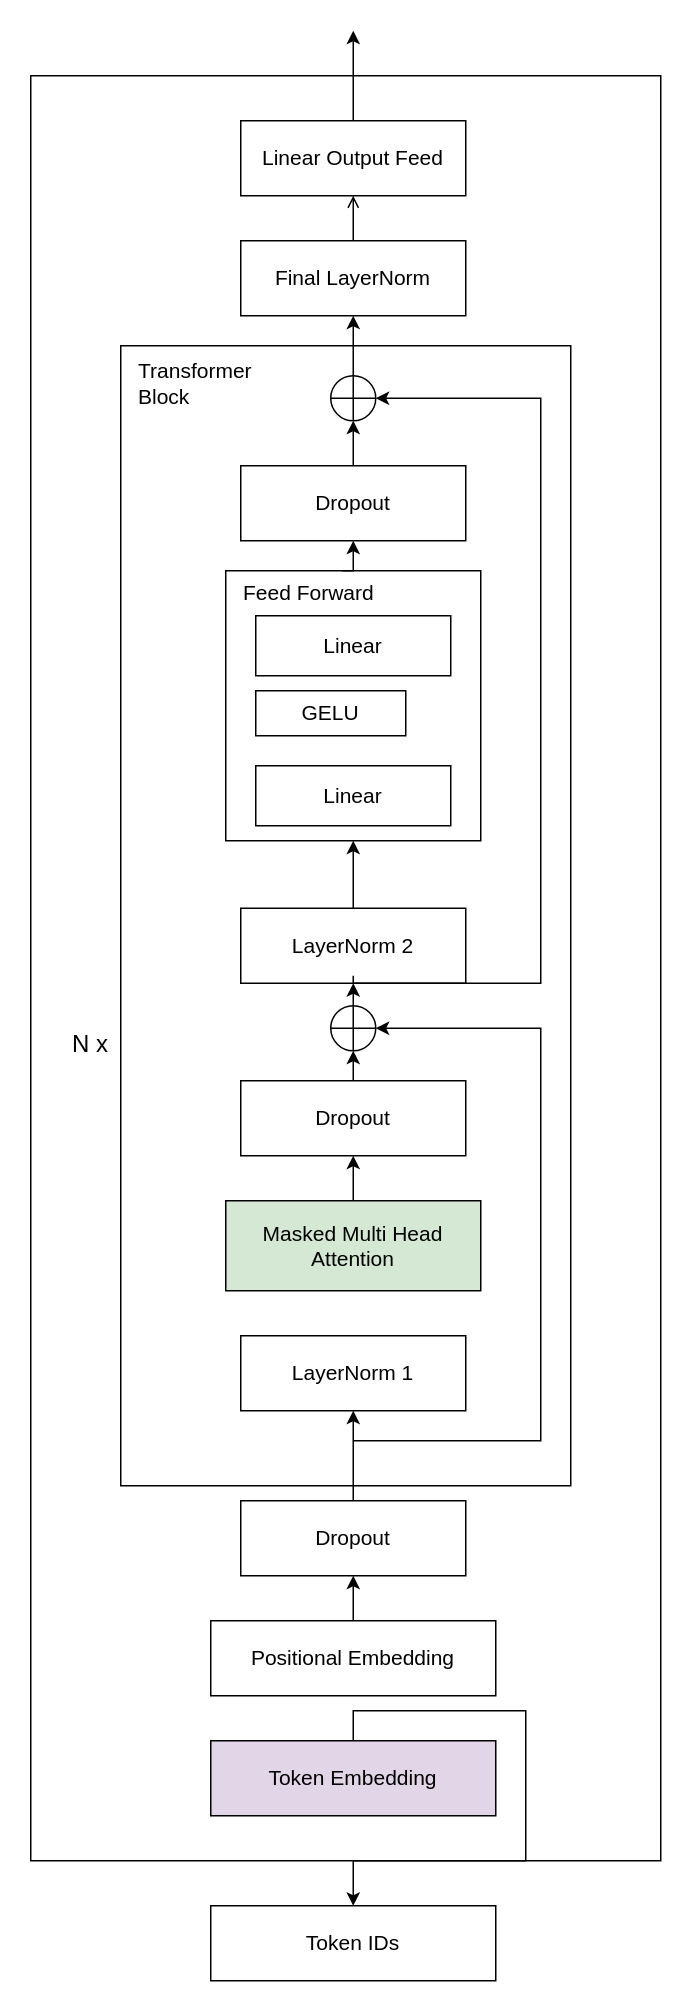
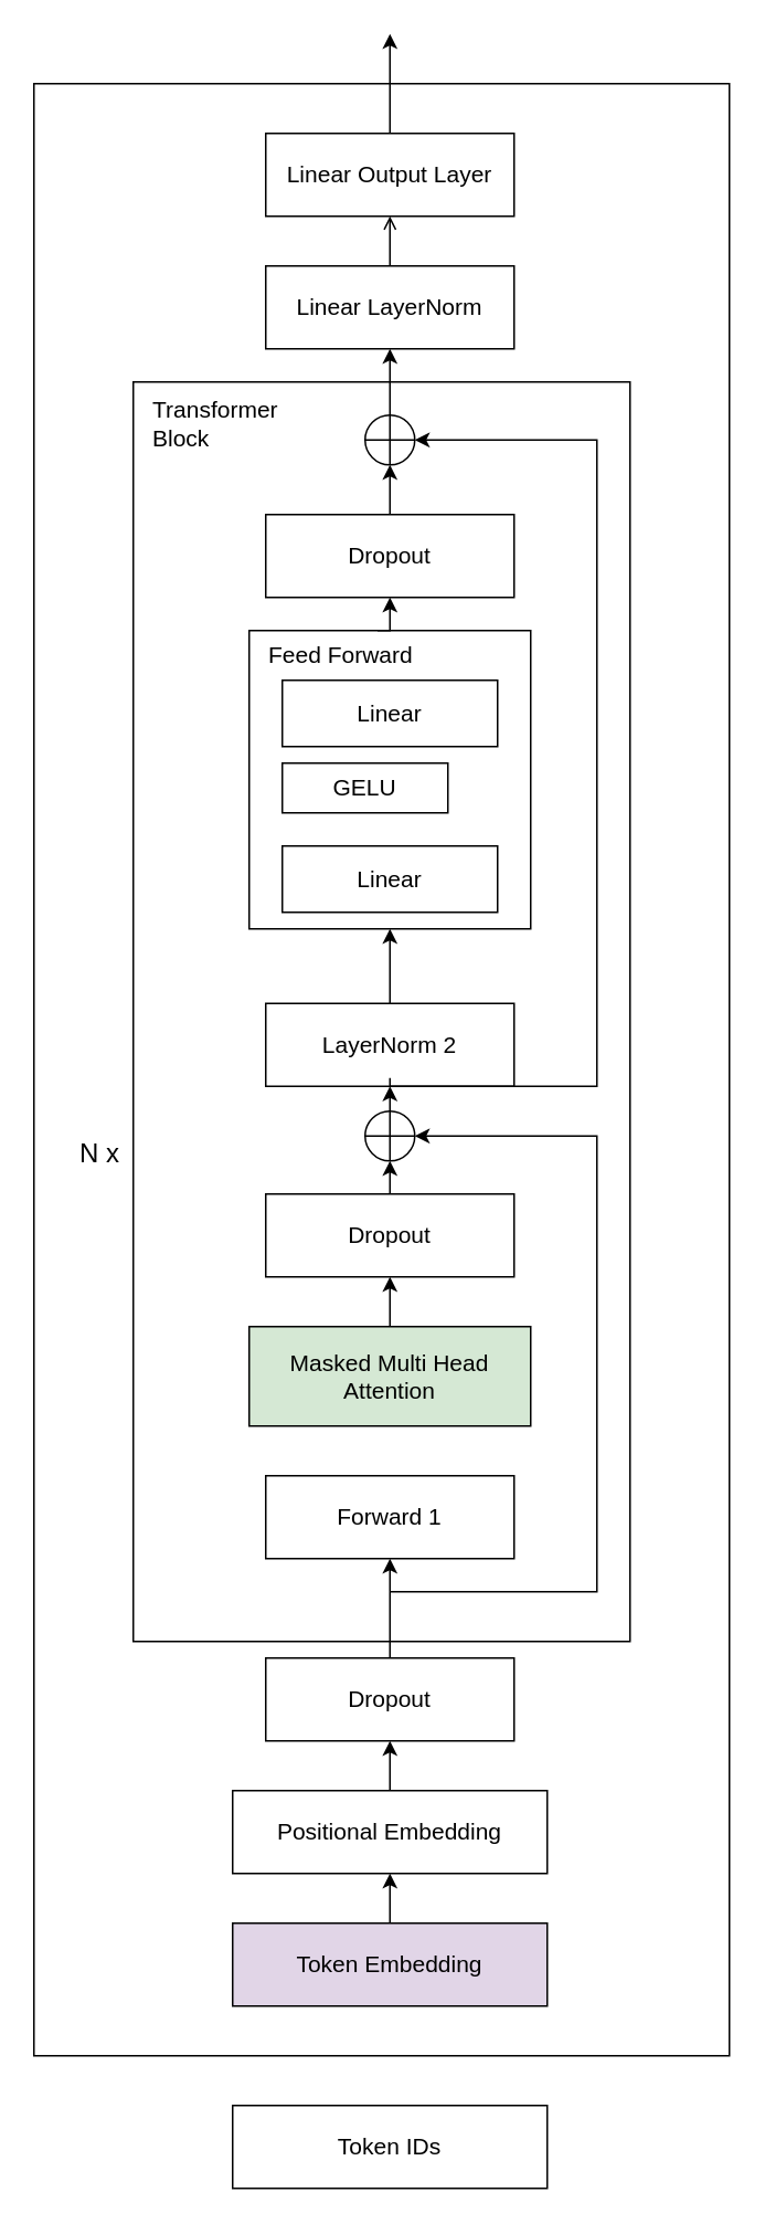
- <mxCell id="6" value="&lt;font style=&quot;font-size: 14px;&quot;&gt;Linear Output Feed&lt;/font&gt;" style="rounded=0;whiteSpace=wrap;html=1;fontSize=14;" vertex="1" parent="1"><mxGeometry x="160" y="80" width="150" height="50" as="geometry" /></mxCell>
+ <mxCell id="6" value="&lt;font style=&quot;font-size: 14px;&quot;&gt;Linear Output Layer&lt;/font&gt;" style="rounded=0;whiteSpace=wrap;html=1;fontSize=14;" vertex="1" parent="1"><mxGeometry x="160" y="80" width="150" height="50" as="geometry" /></mxCell>
- <mxCell id="8" value="&lt;font style=&quot;font-size: 14px;&quot;&gt;Final LayerNorm&lt;/font&gt;" style="rounded=0;whiteSpace=wrap;html=1;fontSize=14;" vertex="1" parent="1"><mxGeometry x="160" y="160" width="150" height="50" as="geometry" /></mxCell>
+ <mxCell id="8" value="&lt;font style=&quot;font-size: 14px;&quot;&gt;Linear LayerNorm&lt;/font&gt;" style="rounded=0;whiteSpace=wrap;html=1;fontSize=14;" vertex="1" parent="1"><mxGeometry x="160" y="160" width="150" height="50" as="geometry" /></mxCell>
- <mxCell id="24" value="&lt;font style=&quot;font-size: 14px;&quot;&gt;LayerNorm 1&lt;/font&gt;" style="rounded=0;whiteSpace=wrap;html=1;fontSize=14;" vertex="1" parent="1"><mxGeometry x="160" y="890" width="150" height="50" as="geometry" /></mxCell>
+ <mxCell id="24" value="&lt;font style=&quot;font-size: 14px;&quot;&gt;Forward 1&lt;/font&gt;" style="rounded=0;whiteSpace=wrap;html=1;fontSize=14;" vertex="1" parent="1"><mxGeometry x="160" y="890" width="150" height="50" as="geometry" /></mxCell>
- <mxCell id="32" style="edgeStyle=orthogonalEdgeStyle;rounded=0;orthogonalLoop=1;jettySize=auto;html=1;exitX=0.5;exitY=0;exitDx=0;exitDy=0;" edge="1" parent="1" source="33" target="34"><mxGeometry relative="1" as="geometry" /></mxCell>
+ <mxCell id="32" style="edgeStyle=orthogonalEdgeStyle;rounded=0;orthogonalLoop=1;jettySize=auto;html=1;exitX=0.5;exitY=0;exitDx=0;exitDy=0;entryX=0.5;entryY=1;entryDx=0;entryDy=0;" edge="1" parent="1" source="33" target="31"><mxGeometry relative="1" as="geometry" /></mxCell>
